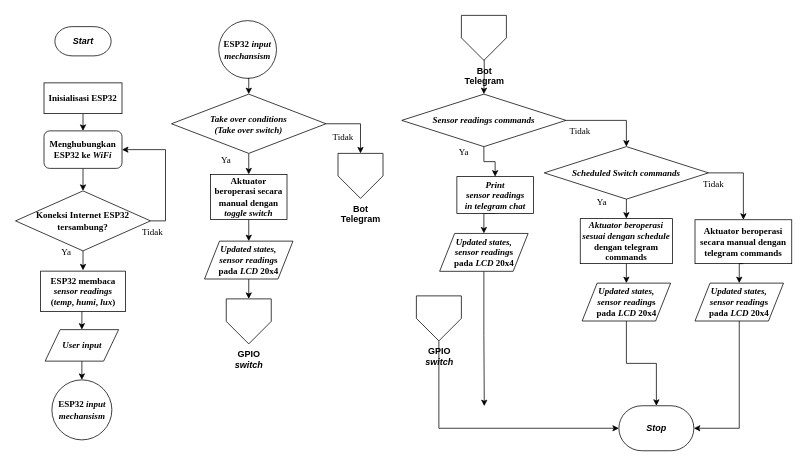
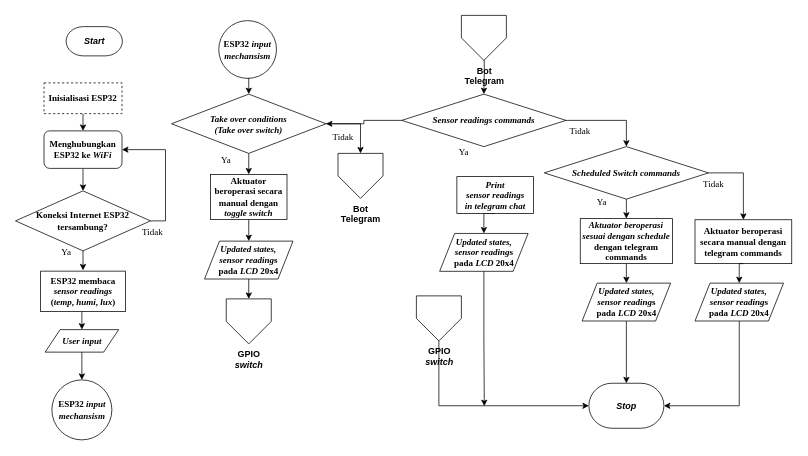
- <mxCell id="2" value="&lt;i&gt;&lt;b&gt;Start&lt;/b&gt;&lt;/i&gt;" style="strokeWidth=1;html=1;shape=mxgraph.flowchart.terminator;whiteSpace=wrap;" parent="1" vertex="1"><mxGeometry x="72.5" y="35" width="75" height="39" as="geometry" /></mxCell>
+ <mxCell id="2" value="&lt;i&gt;&lt;b&gt;Start&lt;/b&gt;&lt;/i&gt;" style="strokeWidth=1;html=1;shape=mxgraph.flowchart.terminator;whiteSpace=wrap;" parent="1" vertex="1"><mxGeometry x="87.5" y="35" width="75" height="39" as="geometry" /></mxCell>
- <mxCell id="4" value="&lt;b&gt;&lt;font face=&quot;Times New Roman&quot;&gt;Inisialisasi ESP32&lt;/font&gt;&lt;/b&gt;" style="rounded=0;whiteSpace=wrap;html=1;" parent="1" vertex="1"><mxGeometry x="58" y="110" width="104" height="41" as="geometry" /></mxCell>
+ <mxCell id="4" value="&lt;b&gt;&lt;font face=&quot;Times New Roman&quot;&gt;Inisialisasi ESP32&lt;/font&gt;&lt;/b&gt;" style="rounded=0;whiteSpace=wrap;html=1;dashed=1;" parent="1" vertex="1"><mxGeometry x="58" y="110" width="104" height="41" as="geometry" /></mxCell>
- <mxCell id="15" style="edgeStyle=orthogonalEdgeStyle;rounded=0;orthogonalLoop=1;jettySize=auto;html=1;entryX=0.5;entryY=0;entryDx=0;entryDy=0;" parent="1" source="16" target="55" edge="1"><mxGeometry relative="1" as="geometry" /></mxCell>
+ <mxCell id="15" style="edgeStyle=orthogonalEdgeStyle;rounded=0;orthogonalLoop=1;jettySize=auto;html=1;" parent="1" source="16" target="14" edge="1"><mxGeometry relative="1" as="geometry" /></mxCell>
- <mxCell id="27" value="&lt;i&gt;&lt;font face=&quot;Times New Roman&quot;&gt;&lt;b&gt;User input&lt;br&gt;&lt;/b&gt;&lt;/font&gt;&lt;/i&gt;" style="shape=parallelogram;perimeter=parallelogramPerimeter;whiteSpace=wrap;html=1;fixedSize=1;shadow=0;rounded=0;sketch=0;gradientColor=none;strokeWidth=1;" parent="1" vertex="1"><mxGeometry x="59.5" y="439" width="98" height="42" as="geometry" /></mxCell>
+ <mxCell id="27" value="&lt;i&gt;&lt;font face=&quot;Times New Roman&quot;&gt;&lt;b&gt;User input&lt;br&gt;&lt;/b&gt;&lt;/font&gt;&lt;/i&gt;" style="shape=parallelogram;perimeter=parallelogramPerimeter;whiteSpace=wrap;html=1;fixedSize=1;shadow=0;rounded=0;sketch=0;gradientColor=none;strokeWidth=1;" parent="1" vertex="1"><mxGeometry x="59.5" y="439" width="98" height="30" as="geometry" /></mxCell>
- <mxCell id="17" value="&lt;i&gt;&lt;b&gt;Stop&lt;/b&gt;&lt;/i&gt;" style="strokeWidth=1;html=1;shape=mxgraph.flowchart.terminator;whiteSpace=wrap;" parent="1" vertex="1"><mxGeometry x="824.5" y="540.5" width="100" height="60" as="geometry" /></mxCell>
+ <mxCell id="17" value="&lt;i&gt;&lt;b&gt;Stop&lt;/b&gt;&lt;/i&gt;" style="strokeWidth=1;html=1;shape=mxgraph.flowchart.terminator;whiteSpace=wrap;" parent="1" vertex="1"><mxGeometry x="784.5" y="510.5" width="100" height="60" as="geometry" /></mxCell>
